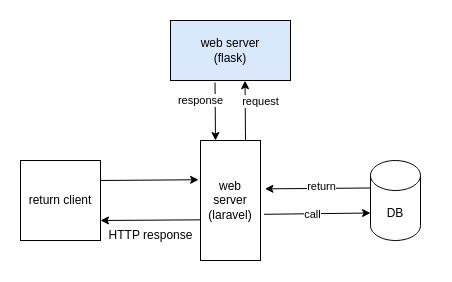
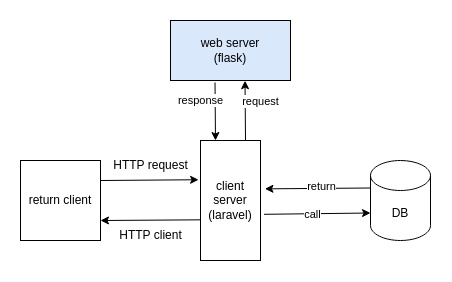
+ <mxCell id="6" value="HTTP request" style="text;html=1;align=center;verticalAlign=middle;resizable=0;points=[];autosize=1;strokeColor=none;fillColor=none;" vertex="1" parent="1"><mxGeometry x="100" y="150" width="100" height="30" as="geometry" /></mxCell>
- <mxCell id="5" value="web server&lt;div&gt;(laravel)&lt;/div&gt;" style="rounded=0;whiteSpace=wrap;html=1;direction=south;" vertex="1" parent="1"><mxGeometry x="200" y="140" width="60" height="120" as="geometry" /></mxCell>
+ <mxCell id="5" value="client server&lt;div&gt;(laravel)&lt;/div&gt;" style="rounded=0;whiteSpace=wrap;html=1;direction=south;" vertex="1" parent="1"><mxGeometry x="200" y="140" width="60" height="120" as="geometry" /></mxCell>
- <mxCell id="8" value="DB" style="shape=cylinder3;whiteSpace=wrap;html=1;boundedLbl=1;backgroundOutline=1;size=15;" vertex="1" parent="1"><mxGeometry x="370" y="160" width="50" height="80" as="geometry" /></mxCell>
+ <mxCell id="8" value="DB" style="shape=cylinder3;whiteSpace=wrap;html=1;boundedLbl=1;backgroundOutline=1;size=15;" vertex="1" parent="1"><mxGeometry x="370" y="160" width="60" height="80" as="geometry" /></mxCell>
- <mxCell id="7" value="HTTP response" style="text;html=1;align=center;verticalAlign=middle;resizable=0;points=[];autosize=1;strokeColor=none;fillColor=none;" vertex="1" parent="1"><mxGeometry x="95" y="220" width="110" height="30" as="geometry" /></mxCell>
+ <mxCell id="7" value="HTTP client" style="text;html=1;align=center;verticalAlign=middle;resizable=0;points=[];autosize=1;strokeColor=none;fillColor=none;" vertex="1" parent="1"><mxGeometry x="95" y="220" width="110" height="30" as="geometry" /></mxCell>
